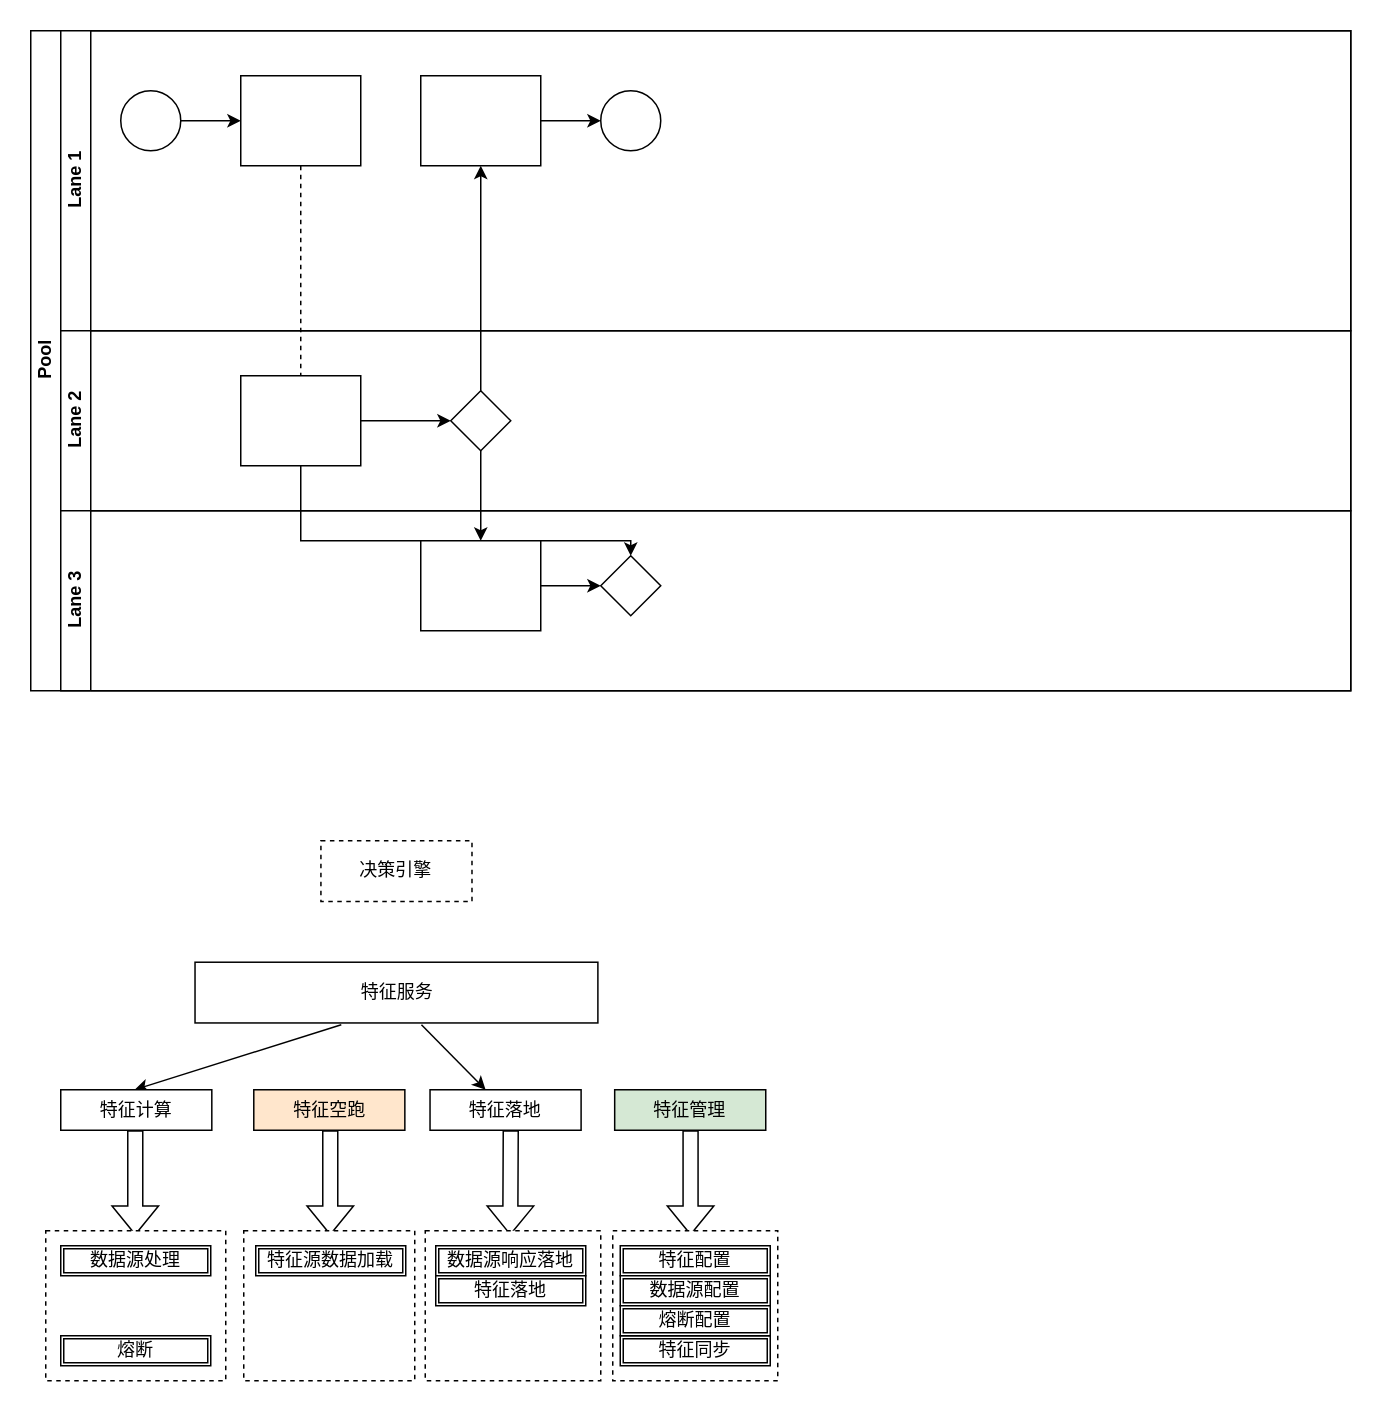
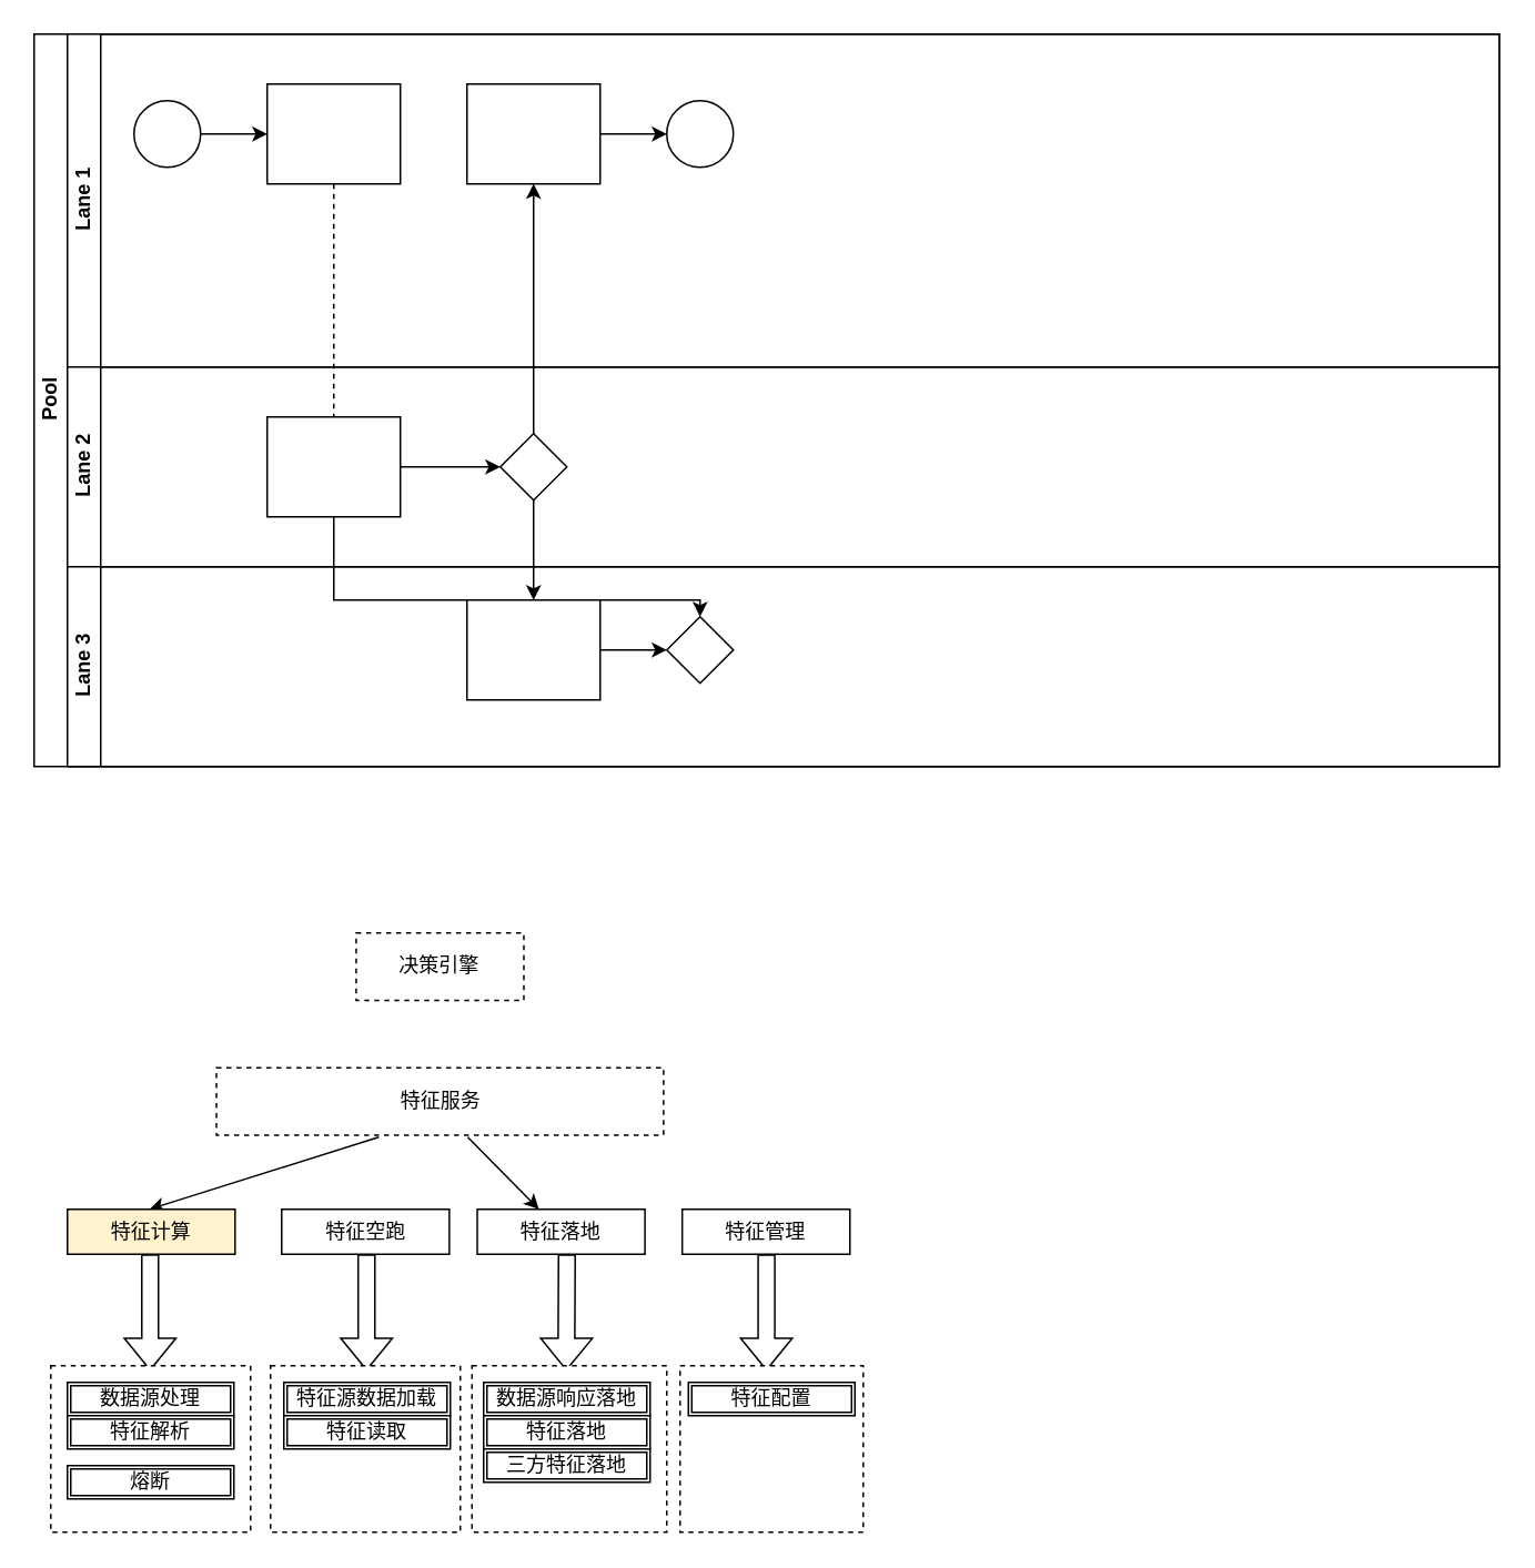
- <mxCell id="49" value="特征服务" style="rounded=0;whiteSpace=wrap;html=1;" vertex="1" parent="1"><mxGeometry x="129.524" y="640.979" width="268.571" height="40.49" as="geometry" /></mxCell>
+ <mxCell id="49" value="特征服务" style="rounded=0;whiteSpace=wrap;html=1;dashed=1;" vertex="1" parent="1"><mxGeometry x="129.524" y="640.979" width="268.571" height="40.49" as="geometry" /></mxCell>
- <mxCell id="52" value="特征计算" style="rounded=0;whiteSpace=wrap;html=1;" vertex="1" parent="1"><mxGeometry x="40" y="726.007" width="100.714" height="26.993" as="geometry" /></mxCell>
+ <mxCell id="52" value="特征计算" style="rounded=0;whiteSpace=wrap;html=1;fillColor=#fff2cc;" vertex="1" parent="1"><mxGeometry x="40" y="726.007" width="100.714" height="26.993" as="geometry" /></mxCell>
- <mxCell id="53" value="特征空跑" style="rounded=0;whiteSpace=wrap;html=1;fillColor=#ffe6cc;" vertex="1" parent="1"><mxGeometry x="168.69" y="726.007" width="100.714" height="26.993" as="geometry" /></mxCell>
+ <mxCell id="53" value="特征空跑" style="rounded=0;whiteSpace=wrap;html=1;" vertex="1" parent="1"><mxGeometry x="168.69" y="726.007" width="100.714" height="26.993" as="geometry" /></mxCell>
- <mxCell id="55" value="特征管理" style="rounded=0;whiteSpace=wrap;html=1;fillColor=#d5e8d4;" vertex="1" parent="1"><mxGeometry x="409.286" y="726.007" width="100.714" height="26.993" as="geometry" /></mxCell>
+ <mxCell id="55" value="特征管理" style="rounded=0;whiteSpace=wrap;html=1;" vertex="1" parent="1"><mxGeometry x="409.286" y="726.007" width="100.714" height="26.993" as="geometry" /></mxCell>
+ <mxCell id="29" value="特征解析" style="shape=ext;double=1;rounded=0;whiteSpace=wrap;html=1;" vertex="1" parent="26"><mxGeometry x="10" y="30" width="100" height="20" as="geometry" /></mxCell>
+ <mxCell id="35" value="特征读取" style="shape=ext;double=1;rounded=0;whiteSpace=wrap;html=1;" vertex="1" parent="32"><mxGeometry x="8" y="30" width="100" height="20" as="geometry" /></mxCell>
- <mxCell id="45" value="数据源配置" style="shape=ext;double=1;rounded=0;whiteSpace=wrap;html=1;" vertex="1" parent="42"><mxGeometry x="5" y="30" width="100" height="20" as="geometry" /></mxCell>
+ <mxCell id="41" value="三方特征落地" style="shape=ext;double=1;rounded=0;whiteSpace=wrap;html=1;" vertex="1" parent="37"><mxGeometry x="7" y="50" width="100" height="20" as="geometry" /></mxCell>
- <mxCell id="47" value="熔断配置" style="shape=ext;double=1;rounded=0;whiteSpace=wrap;html=1;" vertex="1" parent="42"><mxGeometry x="5" y="50" width="100" height="20" as="geometry" /></mxCell>
- <mxCell id="30" value="熔断" style="shape=ext;double=1;rounded=0;whiteSpace=wrap;html=1;" vertex="1" parent="26"><mxGeometry x="10" y="70" width="100" height="20" as="geometry" /></mxCell>
+ <mxCell id="30" value="熔断" style="shape=ext;double=1;rounded=0;whiteSpace=wrap;html=1;" vertex="1" parent="26"><mxGeometry x="10" y="60" width="100" height="20" as="geometry" /></mxCell>
- <mxCell id="46" value="特征同步" style="shape=ext;double=1;rounded=0;whiteSpace=wrap;html=1;" vertex="1" parent="42"><mxGeometry x="5" y="70" width="100" height="20" as="geometry" /></mxCell>
